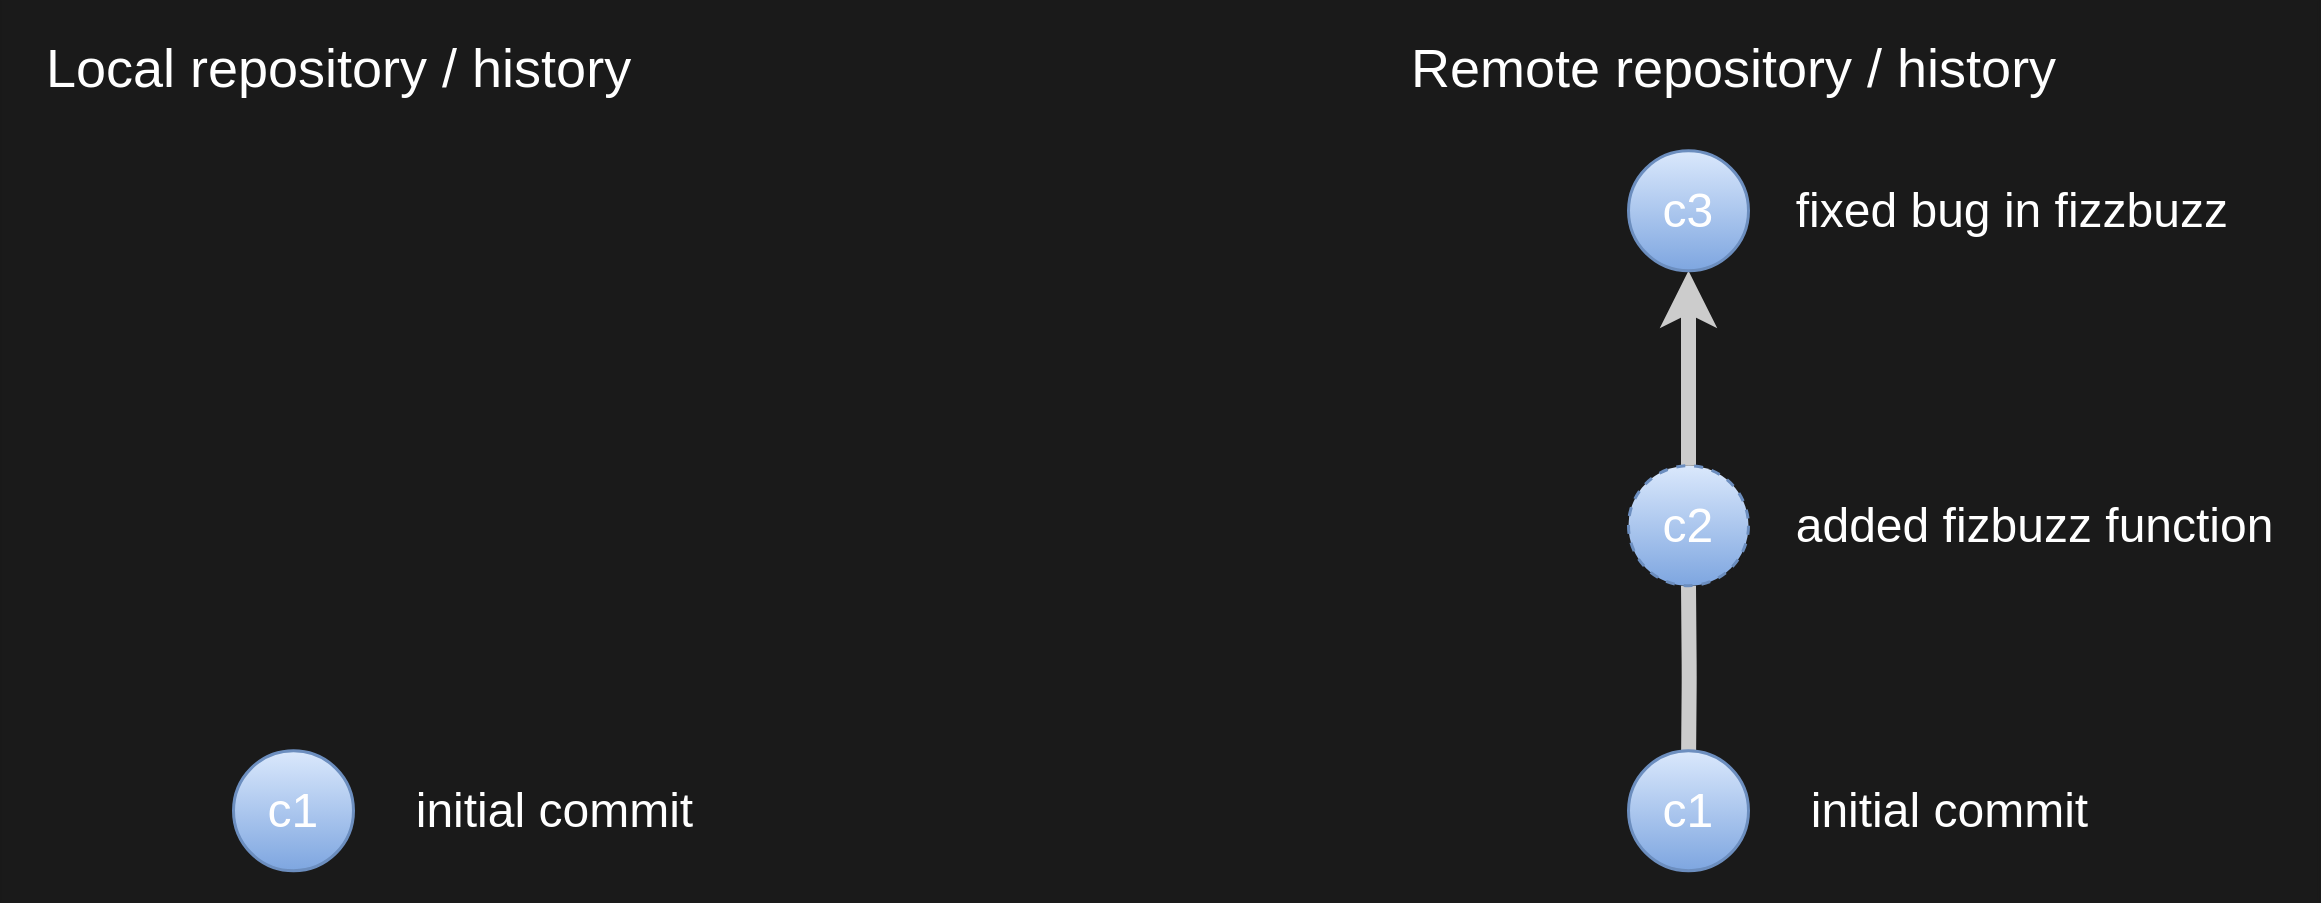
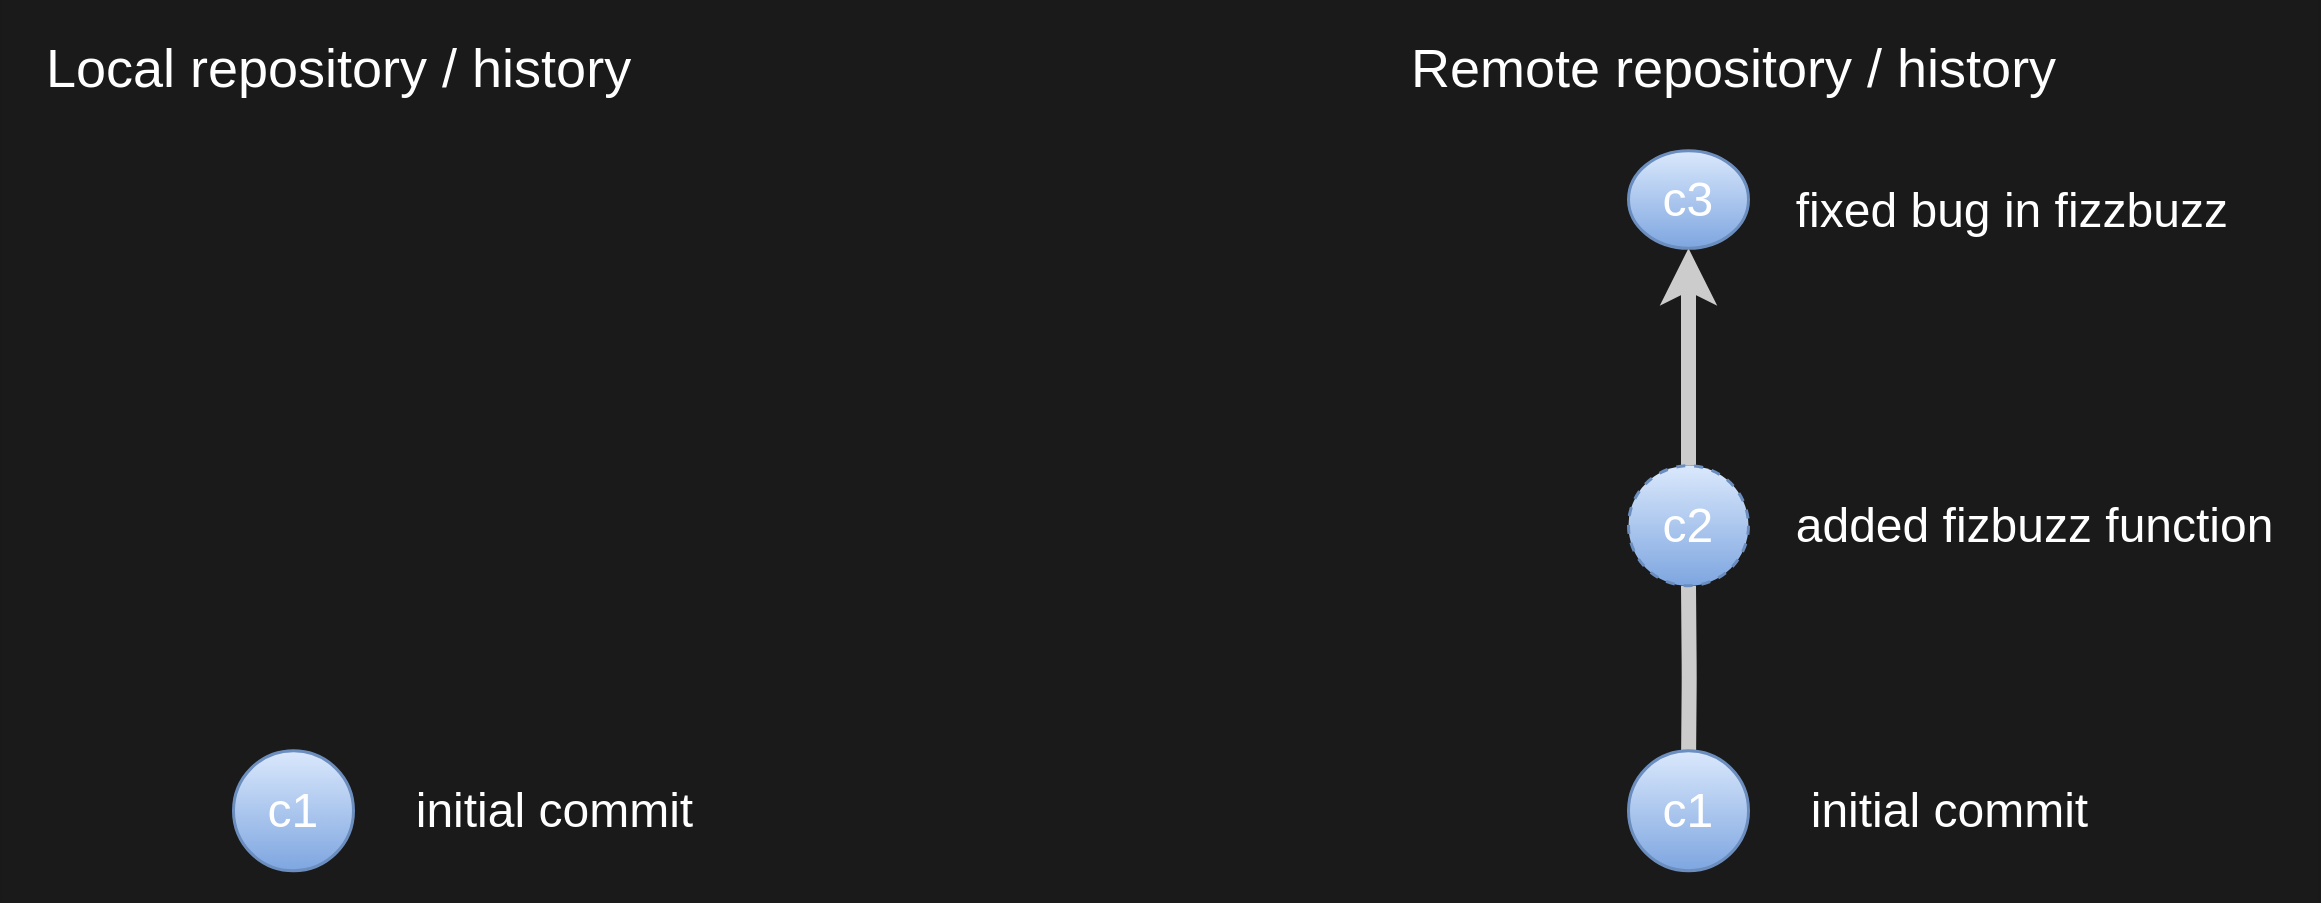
- <mxCell id="8" value="c3" style="ellipse;whiteSpace=wrap;html=1;aspect=fixed;fillColor=#dae8fc;strokeColor=#6c8ebf;strokeWidth=2;fontSize=32;gradientColor=#7ea6e0;fontColor=#FFFFFF;" vertex="1" parent="1"><mxGeometry x="1085" y="100" width="80" height="80" as="geometry" /></mxCell>
+ <mxCell id="8" value="c3" style="ellipse;whiteSpace=wrap;html=1;aspect=fixed;fillColor=#dae8fc;strokeColor=#6c8ebf;strokeWidth=2;fontSize=32;gradientColor=#7ea6e0;fontColor=#FFFFFF;" vertex="1" parent="1"><mxGeometry x="1085" y="100" width="80" height="65" as="geometry" /></mxCell>
